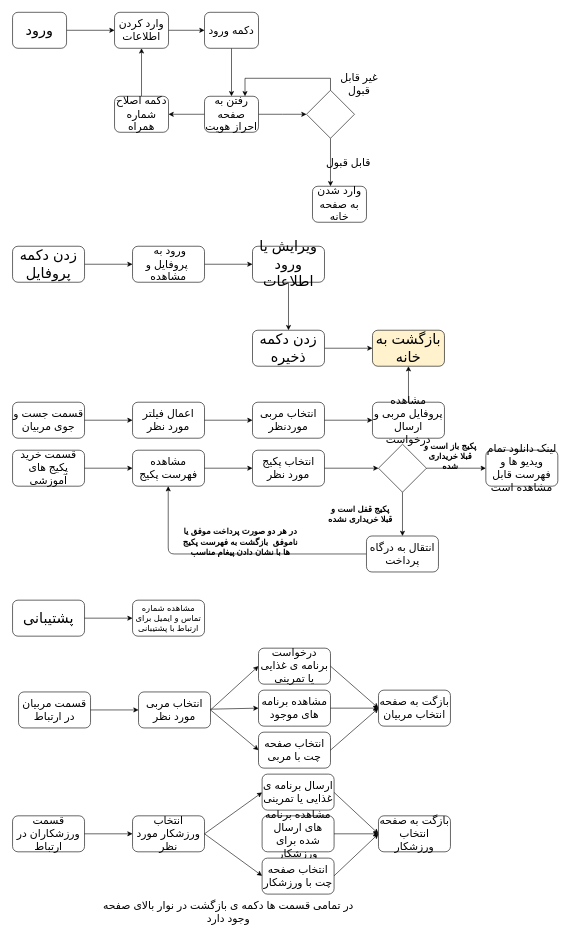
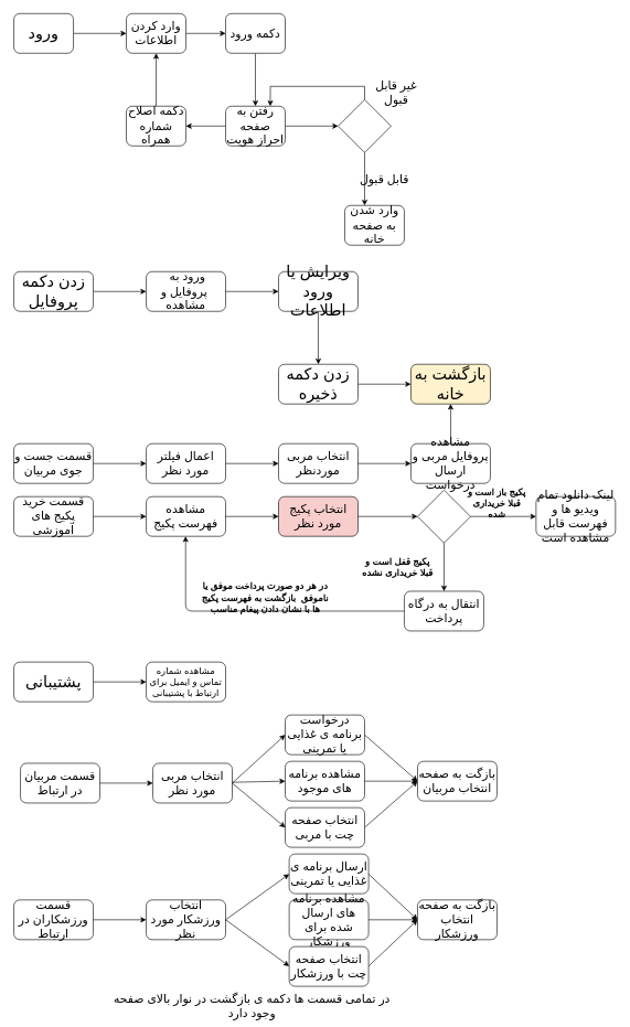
- <mxCell id="70" value="&lt;font style=&quot;font-size: 18px&quot;&gt;انتخاب پکیج مورد نظر&lt;/font&gt;" style="rounded=1;whiteSpace=wrap;html=1;" vertex="1" parent="1"><mxGeometry x="420" y="750" width="120" height="60" as="geometry" /></mxCell>
+ <mxCell id="70" value="&lt;font style=&quot;font-size: 18px&quot;&gt;انتخاب پکیج مورد نظر&lt;/font&gt;" style="rounded=1;whiteSpace=wrap;html=1;fillColor=#f8cecc;" vertex="1" parent="1"><mxGeometry x="420" y="750" width="120" height="60" as="geometry" /></mxCell>
